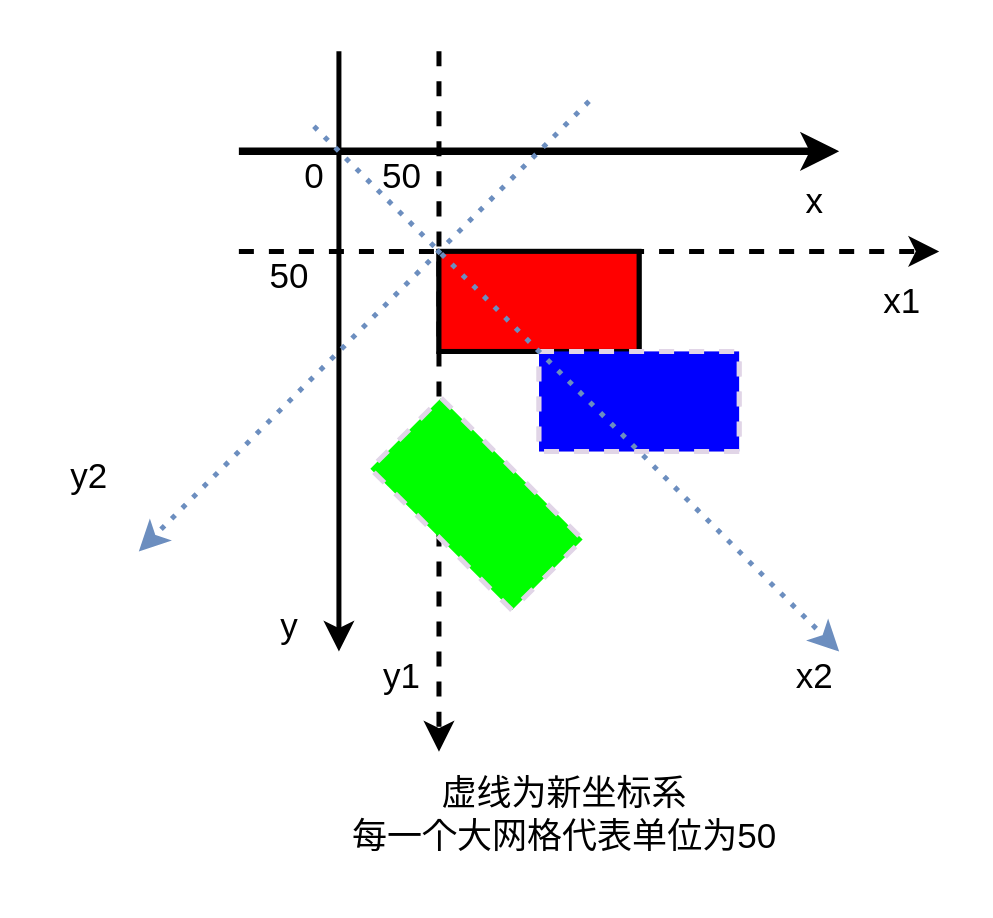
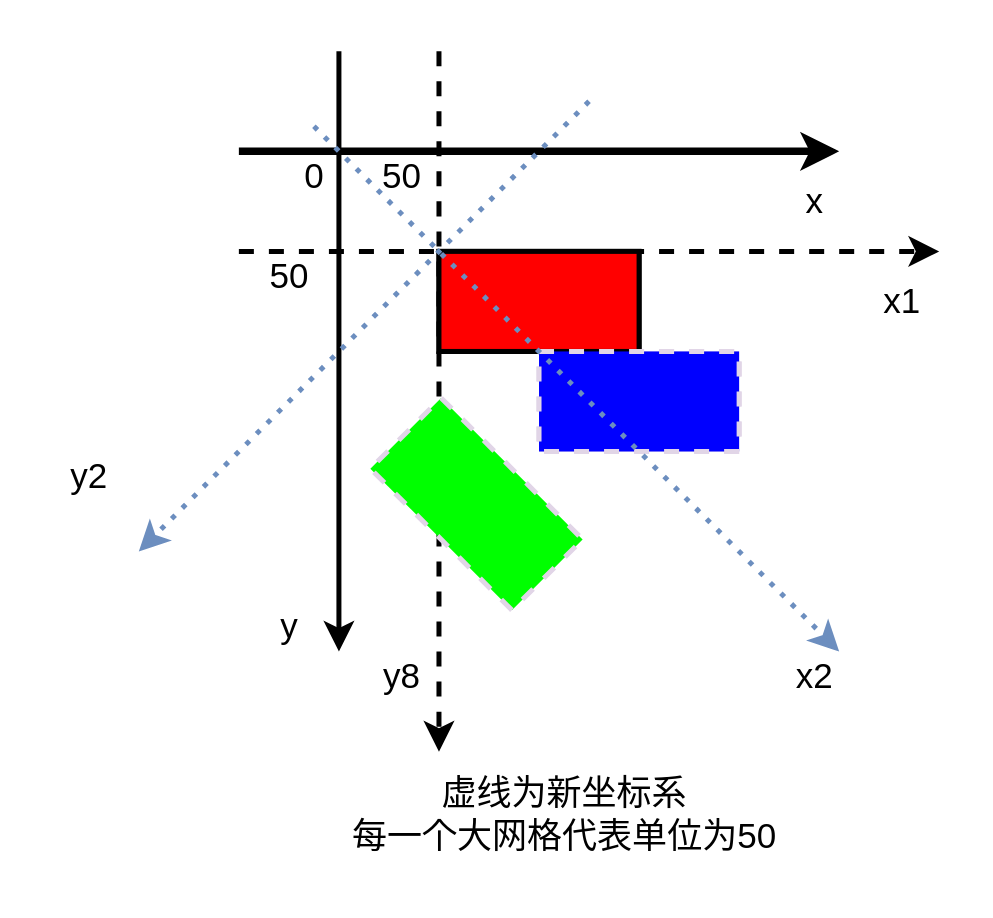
- <mxCell id="10" value="&lt;font style=&quot;font-size: 14px&quot;&gt;y1&lt;/font&gt;" style="text;html=1;align=center;verticalAlign=middle;resizable=0;points=[];autosize=1;" parent="1" vertex="1"><mxGeometry x="145" y="260" width="30" height="20" as="geometry" /></mxCell>
+ <mxCell id="10" value="&lt;font style=&quot;font-size: 14px&quot;&gt;y8&lt;/font&gt;" style="text;html=1;align=center;verticalAlign=middle;resizable=0;points=[];autosize=1;" parent="1" vertex="1"><mxGeometry x="145" y="260" width="30" height="20" as="geometry" /></mxCell>
